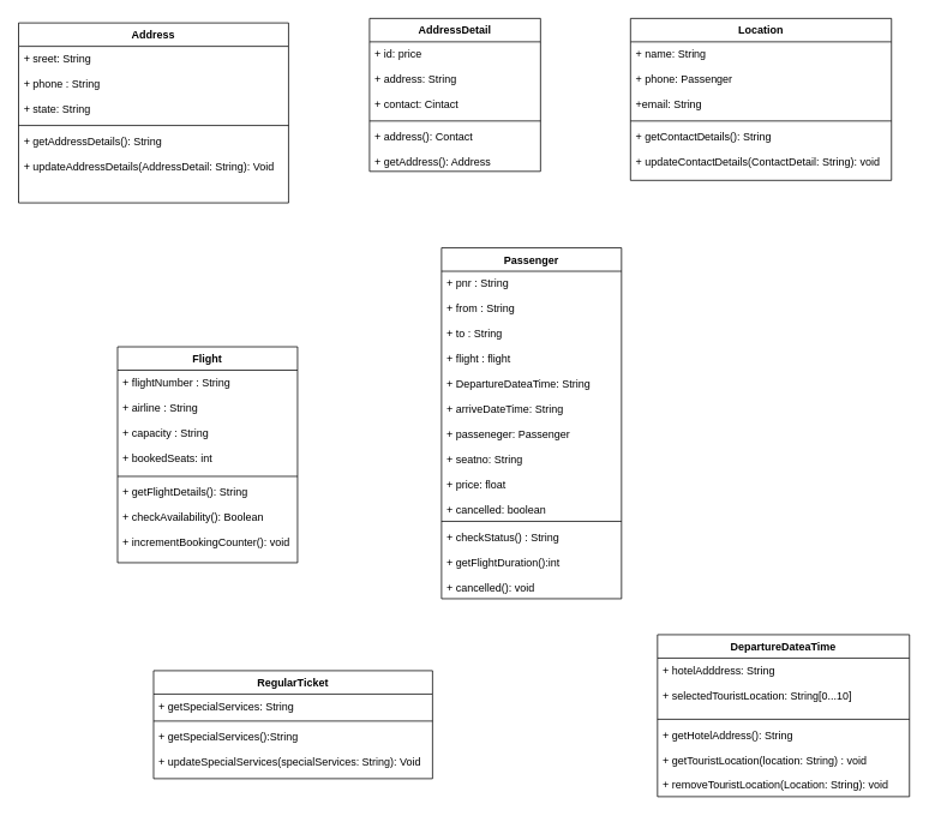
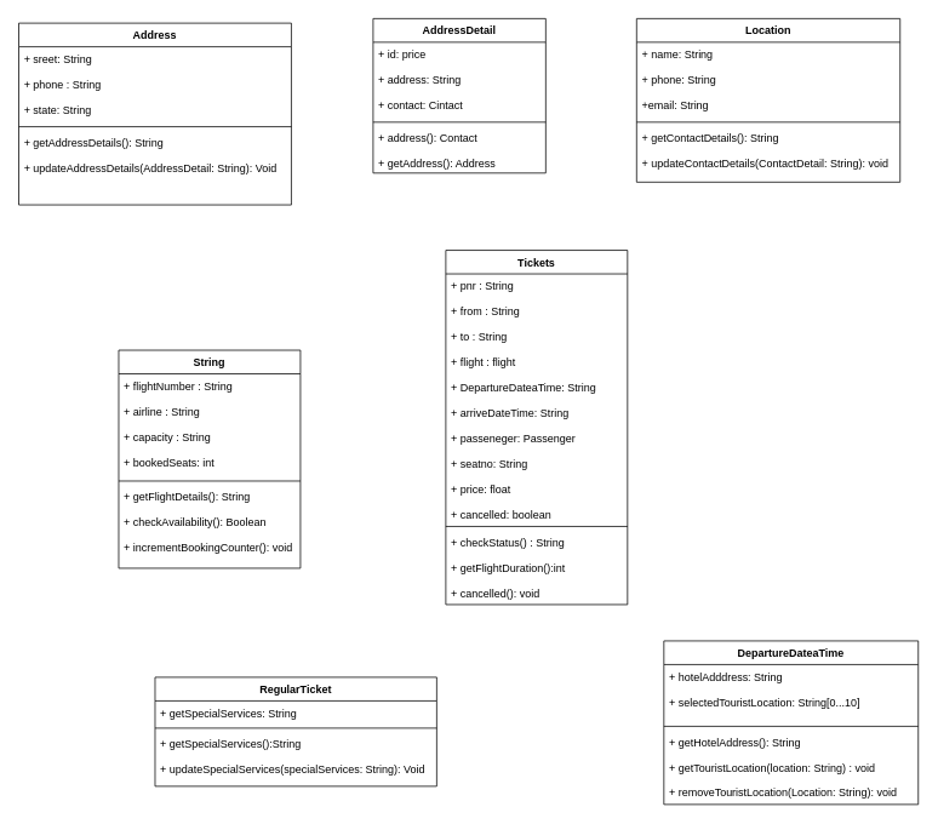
- <mxCell id="7" value="+ name: String&#10;&#10;+ phone: Passenger&#10;&#10;+email: String" style="text;strokeColor=none;fillColor=none;align=left;verticalAlign=top;spacingLeft=4;spacingRight=4;overflow=hidden;rotatable=0;points=[[0,0.5],[1,0.5]];portConstraint=eastwest;" parent="6" vertex="1"><mxGeometry y="26" width="290" height="84" as="geometry" /></mxCell>
+ <mxCell id="7" value="+ name: String&#10;&#10;+ phone: String&#10;&#10;+email: String" style="text;strokeColor=none;fillColor=none;align=left;verticalAlign=top;spacingLeft=4;spacingRight=4;overflow=hidden;rotatable=0;points=[[0,0.5],[1,0.5]];portConstraint=eastwest;" parent="6" vertex="1"><mxGeometry y="26" width="290" height="84" as="geometry" /></mxCell>
- <mxCell id="18" value="Passenger" style="swimlane;fontStyle=1;align=center;verticalAlign=top;childLayout=stackLayout;horizontal=1;startSize=26;horizontalStack=0;resizeParent=1;resizeParentMax=0;resizeLast=0;collapsible=1;marginBottom=0;" parent="1" vertex="1"><mxGeometry x="490" y="275" width="200" height="390" as="geometry" /></mxCell>
+ <mxCell id="18" value="Tickets" style="swimlane;fontStyle=1;align=center;verticalAlign=top;childLayout=stackLayout;horizontal=1;startSize=26;horizontalStack=0;resizeParent=1;resizeParentMax=0;resizeLast=0;collapsible=1;marginBottom=0;" parent="1" vertex="1"><mxGeometry x="490" y="275" width="200" height="390" as="geometry" /></mxCell>
- <mxCell id="14" value="Flight" style="swimlane;fontStyle=1;align=center;verticalAlign=top;childLayout=stackLayout;horizontal=1;startSize=26;horizontalStack=0;resizeParent=1;resizeParentMax=0;resizeLast=0;collapsible=1;marginBottom=0;" parent="1" vertex="1"><mxGeometry x="130" y="385" width="200" height="240" as="geometry" /></mxCell>
+ <mxCell id="14" value="String" style="swimlane;fontStyle=1;align=center;verticalAlign=top;childLayout=stackLayout;horizontal=1;startSize=26;horizontalStack=0;resizeParent=1;resizeParentMax=0;resizeLast=0;collapsible=1;marginBottom=0;" parent="1" vertex="1"><mxGeometry x="130" y="385" width="200" height="240" as="geometry" /></mxCell>
